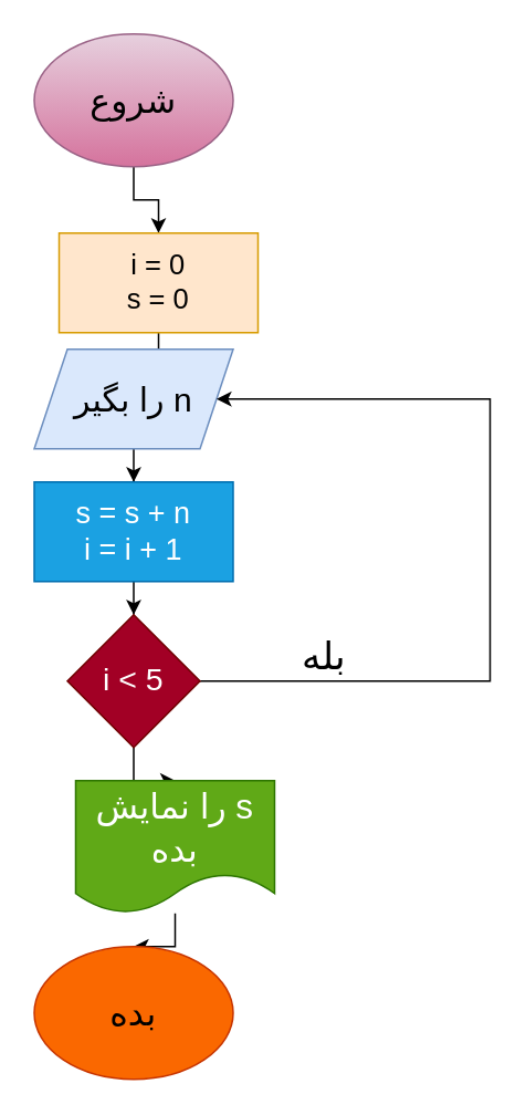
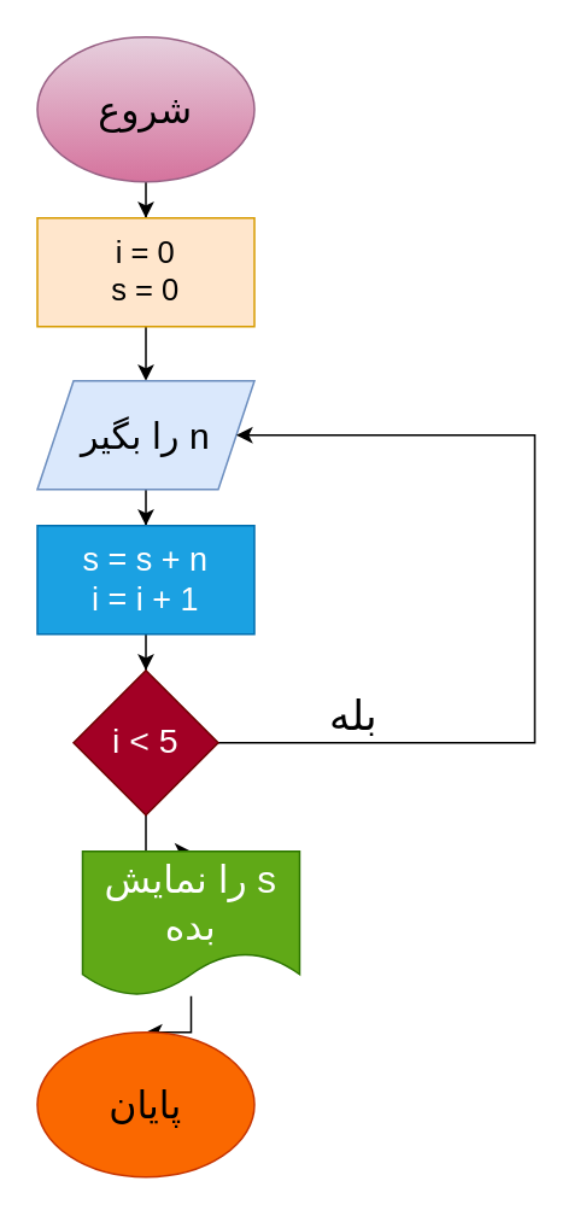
- <mxCell id="5" value="&lt;font style=&quot;font-size: 17px;&quot;&gt;i = 0&lt;br&gt;s = 0&lt;/font&gt;" style="rounded=0;whiteSpace=wrap;html=1;fillColor=#ffe6cc;strokeColor=#d79b00;" vertex="1" parent="1"><mxGeometry x="35" y="140" width="120" height="60" as="geometry" /></mxCell>
+ <mxCell id="5" value="&lt;font style=&quot;font-size: 17px;&quot;&gt;i = 0&lt;br&gt;s = 0&lt;/font&gt;" style="rounded=0;whiteSpace=wrap;html=1;fillColor=#ffe6cc;strokeColor=#d79b00;" vertex="1" parent="1"><mxGeometry x="20" y="120" width="120" height="60" as="geometry" /></mxCell>
- <mxCell id="16" value="&lt;font style=&quot;font-size: 21px;&quot;&gt;بده&lt;/font&gt;" style="ellipse;whiteSpace=wrap;html=1;fillColor=#fa6800;fontColor=#000000;strokeColor=#C73500;" vertex="1" parent="1"><mxGeometry x="20" y="570" width="120" height="80" as="geometry" /></mxCell>
+ <mxCell id="16" value="&lt;font style=&quot;font-size: 21px;&quot;&gt;پایان&lt;/font&gt;" style="ellipse;whiteSpace=wrap;html=1;fillColor=#fa6800;fontColor=#000000;strokeColor=#C73500;" vertex="1" parent="1"><mxGeometry x="20" y="570" width="120" height="80" as="geometry" /></mxCell>
